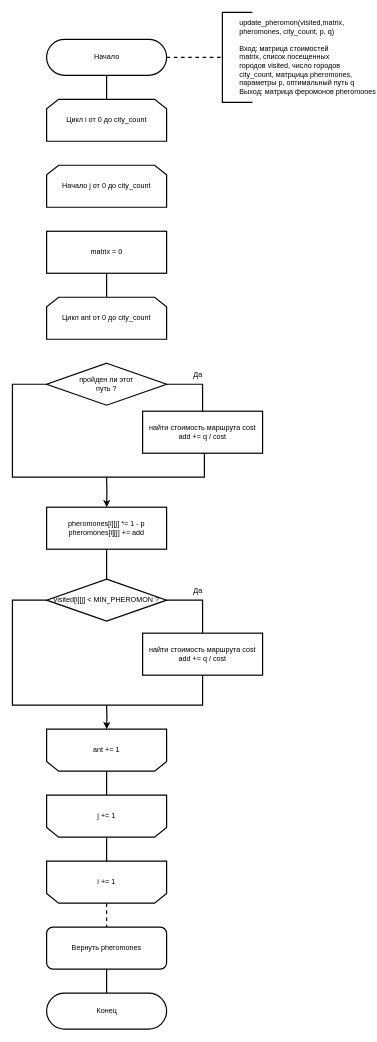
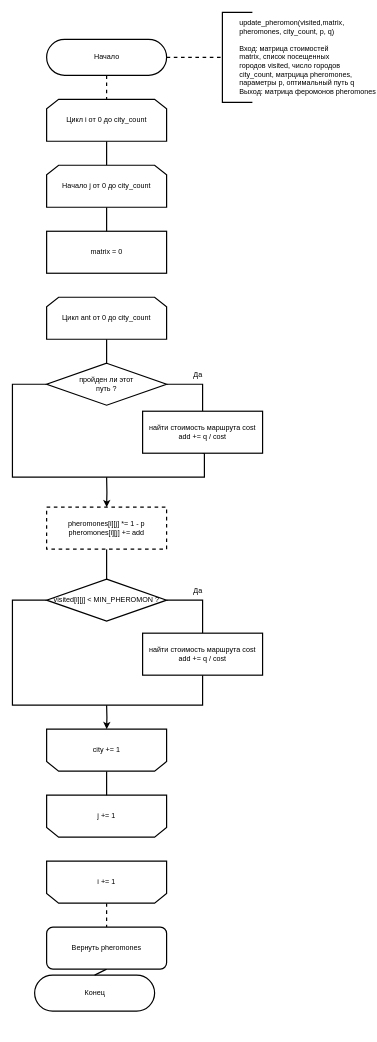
- <mxCell id="3" style="edgeStyle=none;html=1;exitX=0.5;exitY=0.5;exitDx=0;exitDy=30;exitPerimeter=0;entryX=0.5;entryY=0;entryDx=0;entryDy=0;strokeWidth=2;endArrow=none;endFill=0;" parent="1" source="4" target="9" edge="1"><mxGeometry relative="1" as="geometry" /></mxCell>
+ <mxCell id="3" style="edgeStyle=none;html=1;exitX=0.5;exitY=0.5;exitDx=0;exitDy=30;exitPerimeter=0;entryX=0.5;entryY=0;entryDx=0;entryDy=0;strokeWidth=2;endArrow=none;endFill=0;dashed=1;" parent="1" source="4" target="9" edge="1"><mxGeometry relative="1" as="geometry" /></mxCell>
+ <mxCell id="8" style="edgeStyle=none;html=1;exitX=0.5;exitY=1;exitDx=0;exitDy=0;entryX=0.5;entryY=0;entryDx=0;entryDy=0;strokeWidth=2;endArrow=none;endFill=0;" parent="1" source="9" target="13" edge="1"><mxGeometry relative="1" as="geometry" /></mxCell>
+ <mxCell id="12" style="edgeStyle=none;html=1;exitX=0.5;exitY=1;exitDx=0;exitDy=0;entryX=0.5;entryY=0;entryDx=0;entryDy=0;endArrow=none;endFill=0;strokeWidth=2;" parent="1" source="13" target="11" edge="1"><mxGeometry relative="1" as="geometry" /></mxCell>
- <mxCell id="10" style="edgeStyle=none;html=1;exitX=0.5;exitY=1;exitDx=0;exitDy=0;entryX=0.5;entryY=0;entryDx=0;entryDy=0;endArrow=none;endFill=0;strokeWidth=2;" parent="1" source="11" target="41" edge="1"><mxGeometry relative="1" as="geometry" /></mxCell>
+ <mxCell id="40" style="edgeStyle=none;html=1;exitX=0.5;exitY=1;exitDx=0;exitDy=0;entryX=0.5;entryY=0;entryDx=0;entryDy=0;endArrow=none;endFill=0;strokeWidth=2;" parent="1" source="41" target="24" edge="1"><mxGeometry relative="1" as="geometry" /></mxCell>
- <mxCell id="32" value="&lt;font&gt;&lt;div&gt;pheromones[i][j] *= 1 - p&lt;/div&gt;&lt;div&gt;pheromones[i][j] += add&lt;/div&gt;&lt;/font&gt;" style="rounded=0;whiteSpace=wrap;html=1;strokeWidth=2;align=center;" parent="1" vertex="1"><mxGeometry x="77" y="845" width="200" height="70" as="geometry" /></mxCell>
+ <mxCell id="32" value="&lt;font&gt;&lt;div&gt;pheromones[i][j] *= 1 - p&lt;/div&gt;&lt;div&gt;pheromones[i][j] += add&lt;/div&gt;&lt;/font&gt;" style="rounded=0;whiteSpace=wrap;html=1;strokeWidth=2;align=center;dashed=1;" parent="1" vertex="1"><mxGeometry x="77" y="845" width="200" height="70" as="geometry" /></mxCell>
- <mxCell id="28" value="ant += 1" style="shape=loopLimit;whiteSpace=wrap;html=1;strokeWidth=2;direction=west;" parent="1" vertex="1"><mxGeometry x="77" y="1215" width="200" height="70" as="geometry" /></mxCell>
+ <mxCell id="28" value="city += 1" style="shape=loopLimit;whiteSpace=wrap;html=1;strokeWidth=2;direction=west;" parent="1" vertex="1"><mxGeometry x="77" y="1215" width="200" height="70" as="geometry" /></mxCell>
- <mxCell id="14" style="edgeStyle=none;html=1;exitX=0.5;exitY=0;exitDx=0;exitDy=0;entryX=0.5;entryY=1;entryDx=0;entryDy=0;endArrow=none;endFill=0;strokeWidth=2;" parent="1" source="15" target="17" edge="1"><mxGeometry relative="1" as="geometry" /></mxCell>
- <mxCell id="7" value="&lt;font style=&quot;font-size: 12px&quot;&gt;Конец&lt;/font&gt;" style="html=1;dashed=0;whitespace=wrap;shape=mxgraph.dfd.start;strokeWidth=2;" parent="1" vertex="1"><mxGeometry x="77" y="1655" width="200" height="60" as="geometry" /></mxCell>
+ <mxCell id="7" value="&lt;font style=&quot;font-size: 12px&quot;&gt;Конец&lt;/font&gt;" style="html=1;dashed=0;whitespace=wrap;shape=mxgraph.dfd.start;strokeWidth=2;" parent="1" vertex="1"><mxGeometry x="57" y="1625" width="200" height="60" as="geometry" /></mxCell>
